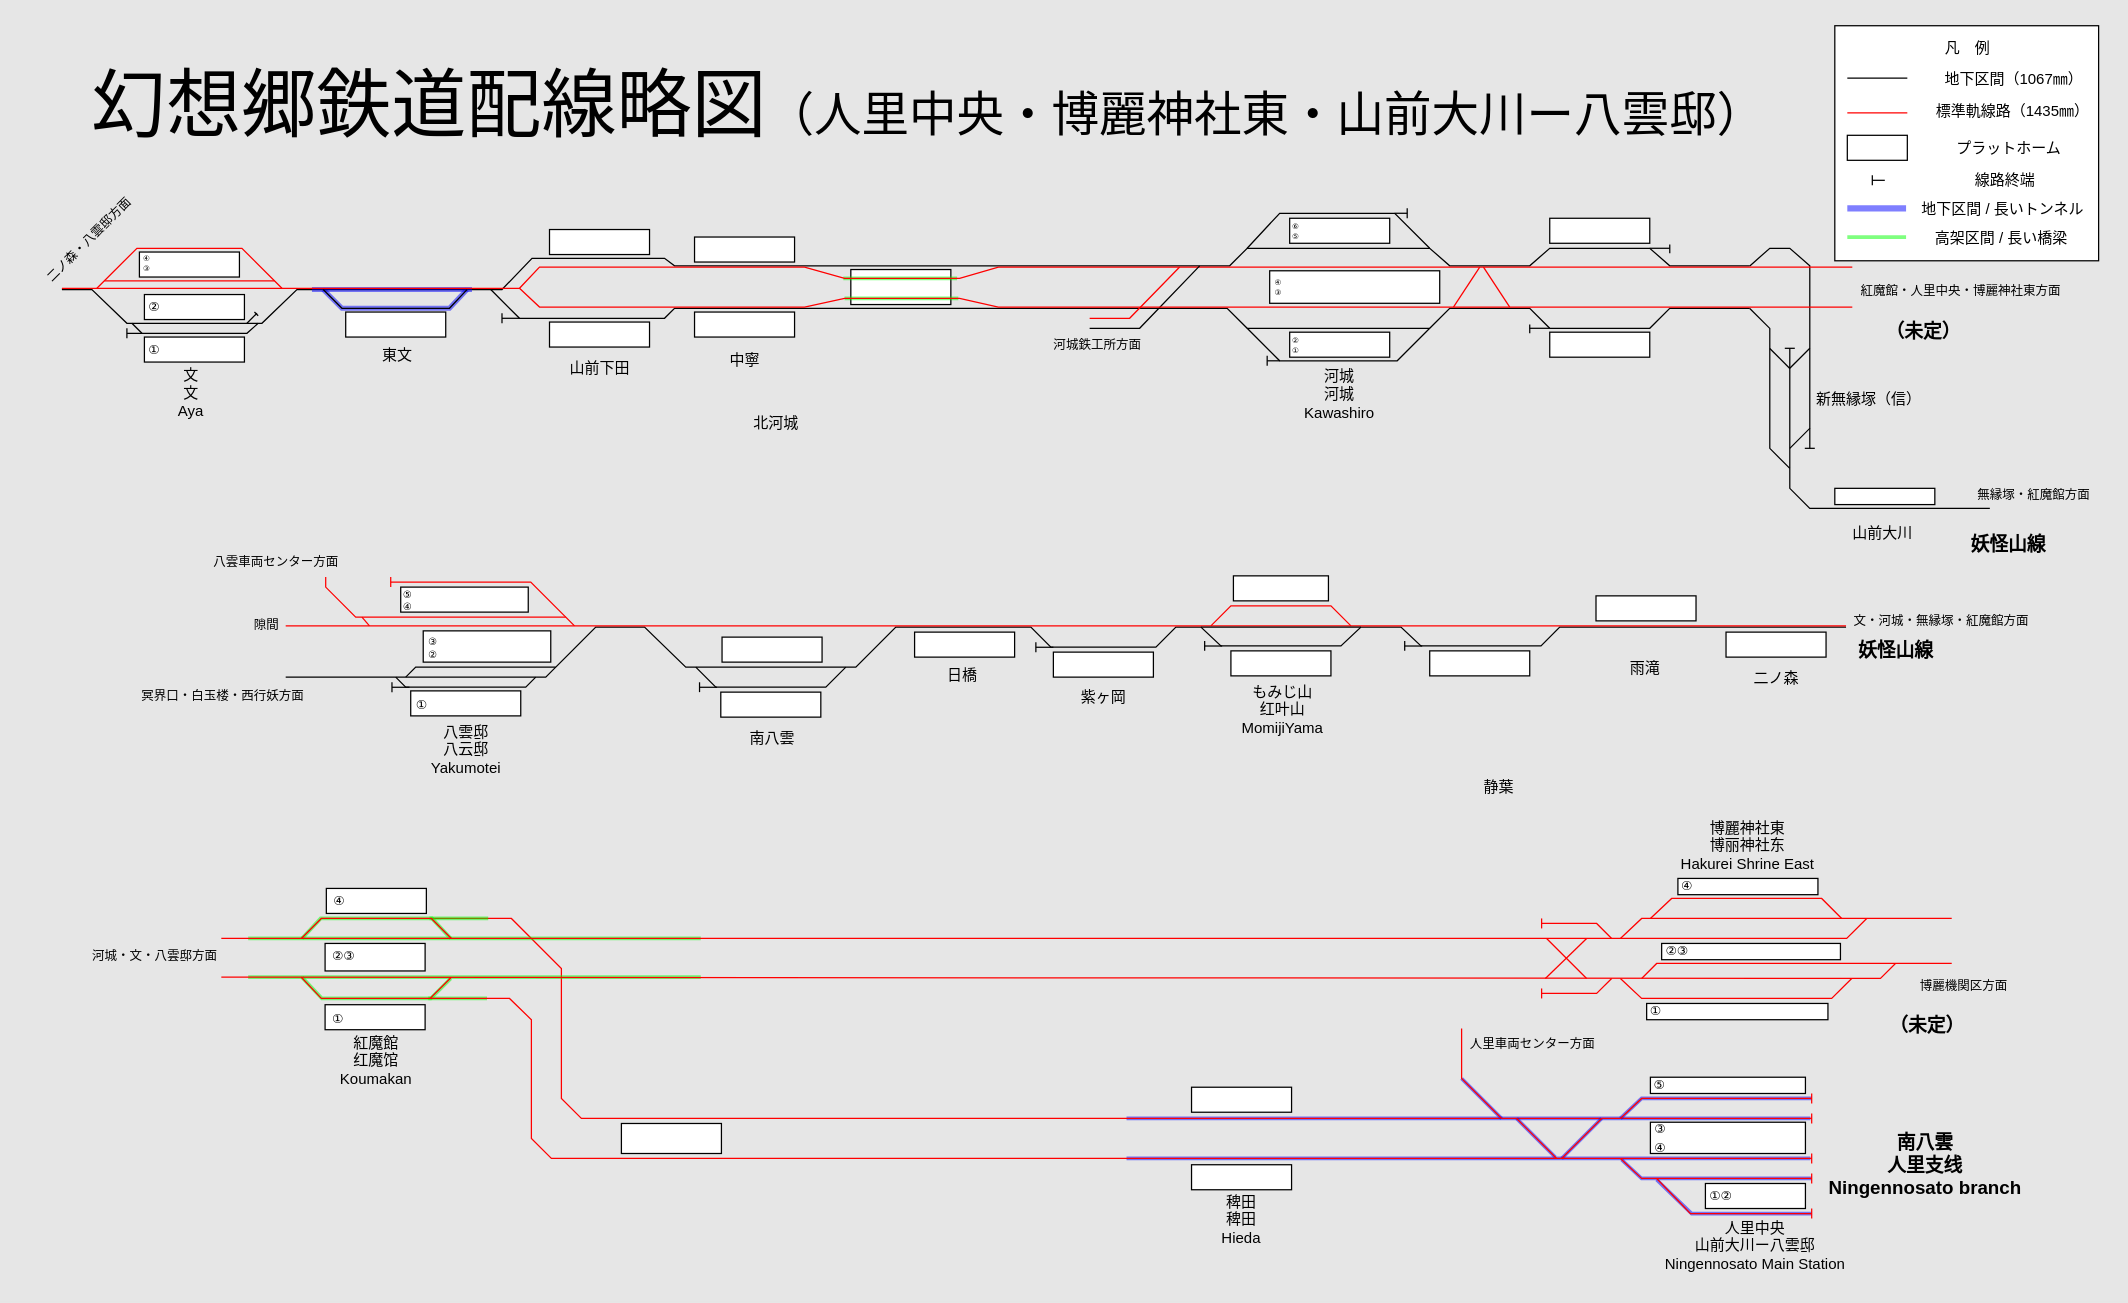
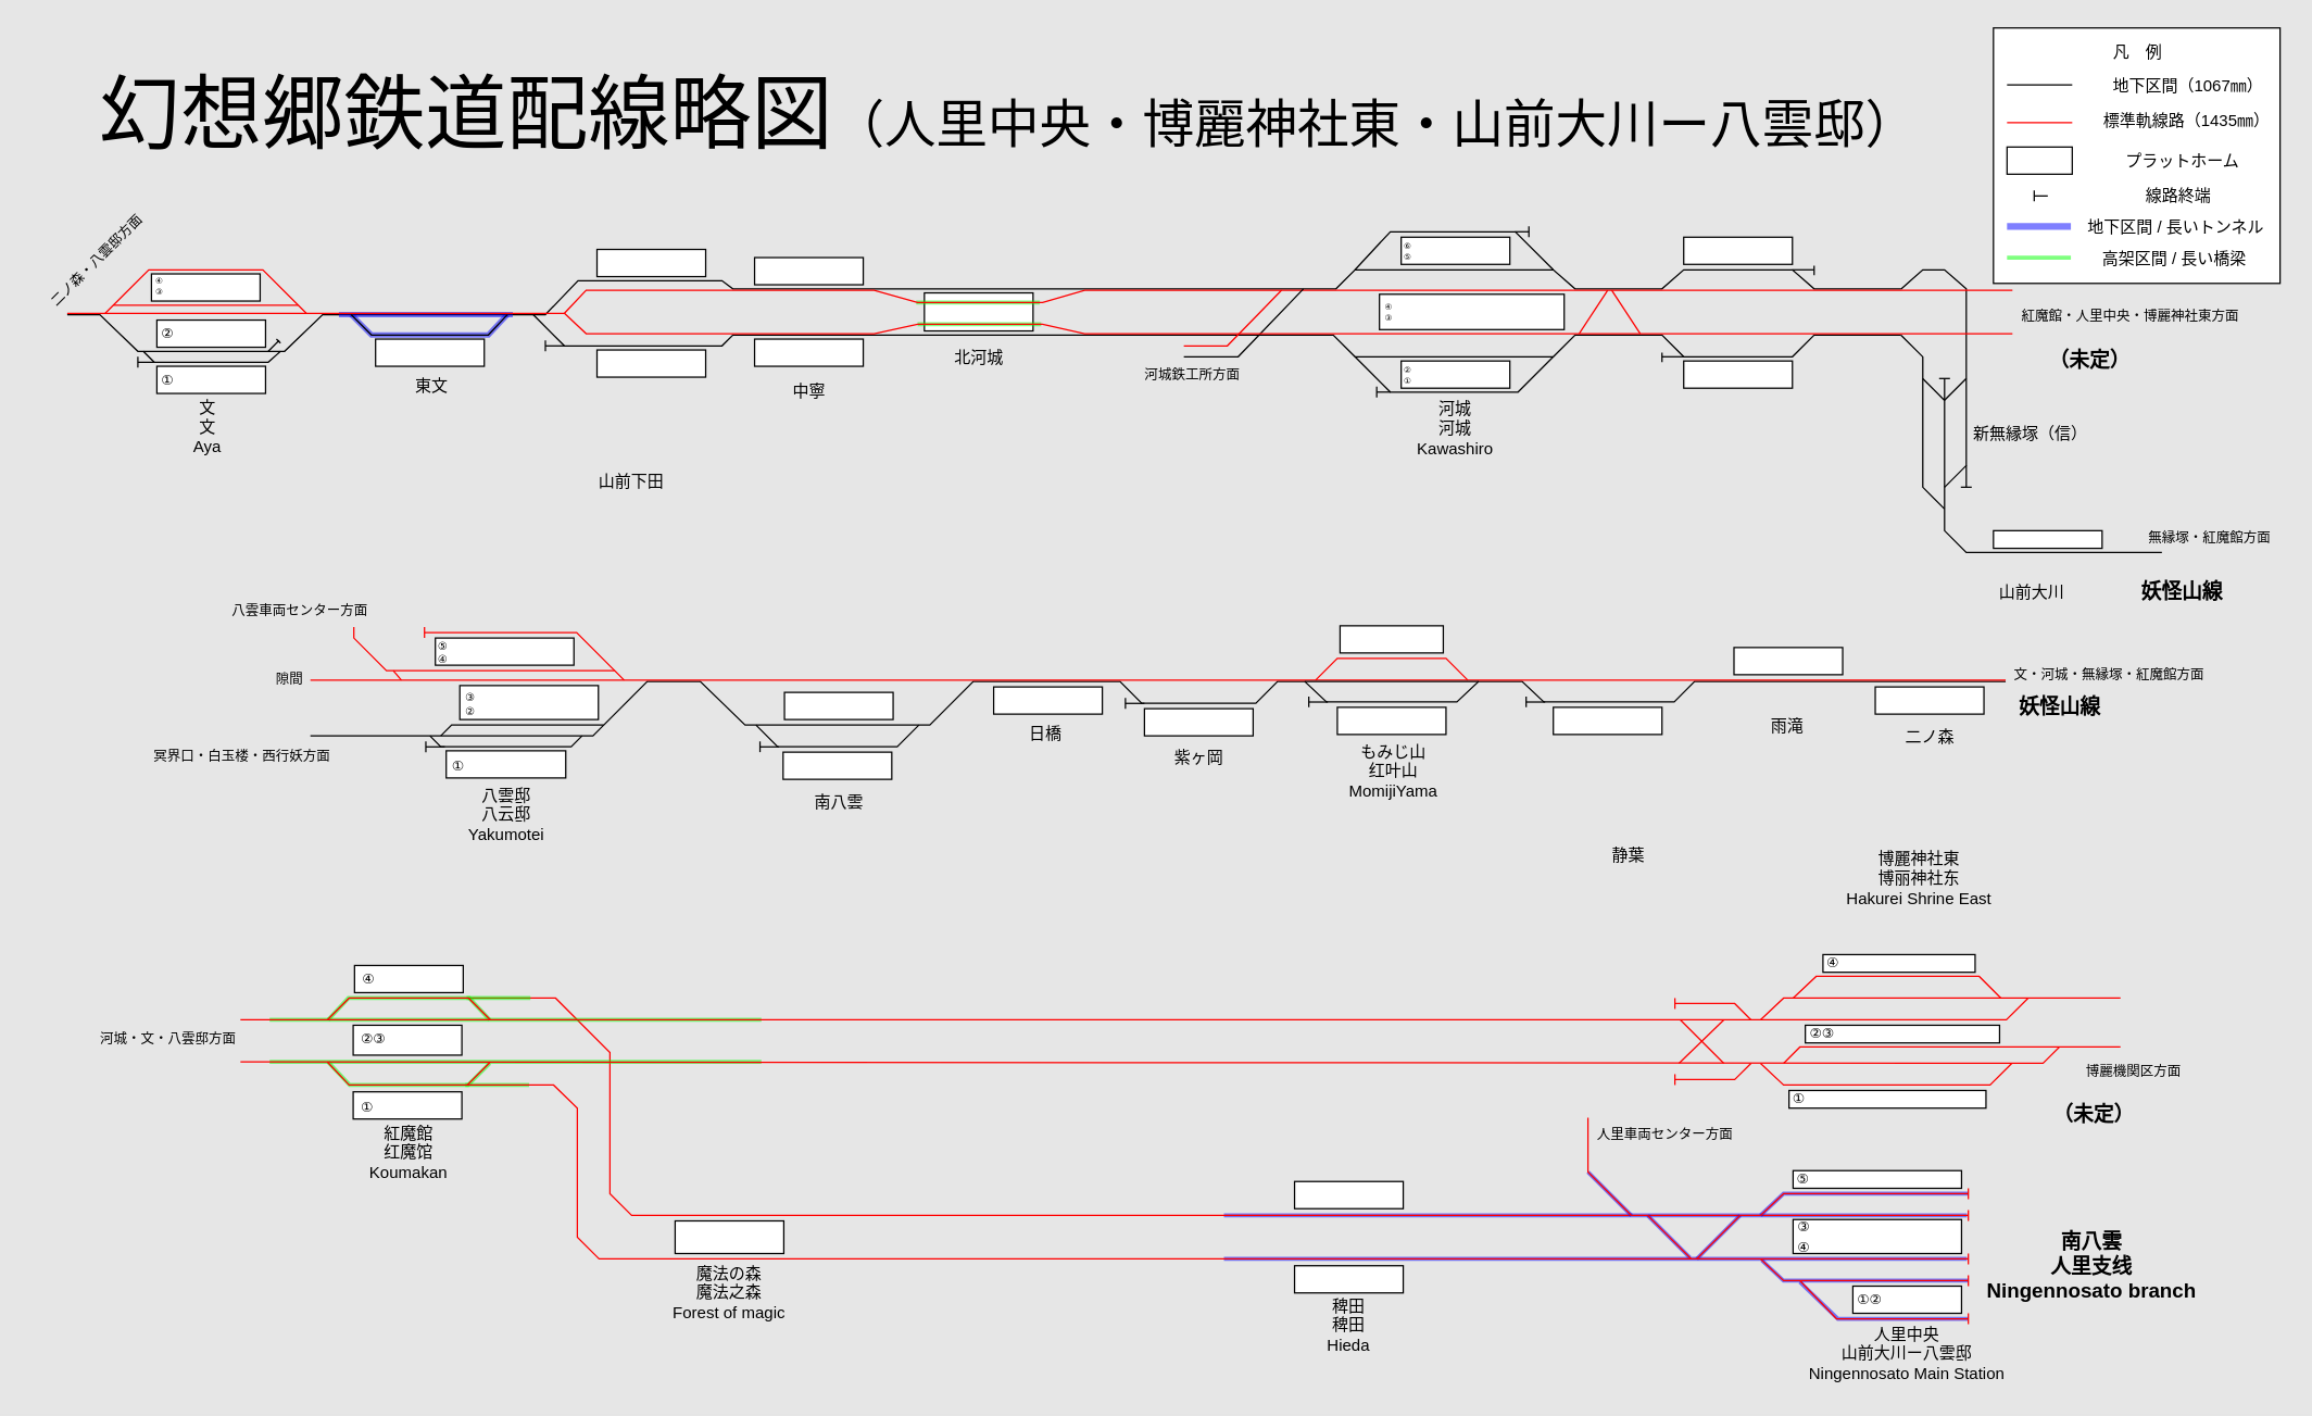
- <mxCell id="65" value="山前下田" style="text;strokeColor=none;align=center;fillColor=none;html=1;verticalAlign=middle;whiteSpace=wrap;rounded=0;" parent="1" vertex="1"><mxGeometry x="442.507" y="278.997" width="72.99" height="30" as="geometry" /></mxCell>
+ <mxCell id="65" value="山前下田" style="text;strokeColor=none;align=center;fillColor=none;html=1;verticalAlign=middle;whiteSpace=wrap;rounded=0;" parent="1" vertex="1"><mxGeometry x="427.507" y="338.997" width="72.99" height="30" as="geometry" /></mxCell>
- <mxCell id="35" value="北河城" style="text;html=1;align=center;verticalAlign=middle;resizable=0;points=[];autosize=1;strokeColor=none;fillColor=none;" parent="1" vertex="1"><mxGeometry x="592.5" y="324" width="55" height="27" as="geometry" /></mxCell>
+ <mxCell id="35" value="北河城" style="text;html=1;align=center;verticalAlign=middle;resizable=0;points=[];autosize=1;strokeColor=none;fillColor=none;" parent="1" vertex="1"><mxGeometry x="692.5" y="249" width="55" height="27" as="geometry" /></mxCell>
- <mxCell id="28" value="山前大川" style="text;strokeColor=none;align=center;fillColor=none;html=1;verticalAlign=middle;whiteSpace=wrap;rounded=0;" parent="1" vertex="1"><mxGeometry x="1468" y="411" width="75" height="30" as="geometry" /></mxCell>
+ <mxCell id="28" value="山前大川" style="text;strokeColor=none;align=center;fillColor=none;html=1;verticalAlign=middle;whiteSpace=wrap;rounded=0;" parent="1" vertex="1"><mxGeometry x="1458" y="421" width="75" height="30" as="geometry" /></mxCell>
- <mxCell id="198" value="&lt;div&gt;博麗神社東&lt;/div&gt;&lt;div&gt;博丽神社东&lt;/div&gt;&lt;div&gt;Hakurei Shrine East&lt;/div&gt;" style="text;strokeColor=none;align=center;fillColor=none;html=1;verticalAlign=middle;whiteSpace=wrap;rounded=0;" vertex="1" parent="1"><mxGeometry x="1323.14" y="652" width="148.75" height="48" as="geometry" /></mxCell>
+ <mxCell id="198" value="&lt;div&gt;博麗神社東&lt;/div&gt;&lt;div&gt;博丽神社东&lt;/div&gt;&lt;div&gt;Hakurei Shrine East&lt;/div&gt;" style="text;strokeColor=none;align=center;fillColor=none;html=1;verticalAlign=middle;whiteSpace=wrap;rounded=0;" vertex="1" parent="1"><mxGeometry x="1338.14" y="622" width="148.75" height="48" as="geometry" /></mxCell>
+ <mxCell id="195" value="&lt;div&gt;魔法の森&lt;/div&gt;&lt;div&gt;魔法之森&lt;/div&gt;&lt;div&gt;Forest of magic&lt;/div&gt;" style="text;strokeColor=none;align=center;fillColor=none;html=1;verticalAlign=middle;whiteSpace=wrap;rounded=0;" vertex="1" parent="1"><mxGeometry x="488.26" y="927" width="96.5" height="48" as="geometry" /></mxCell>
